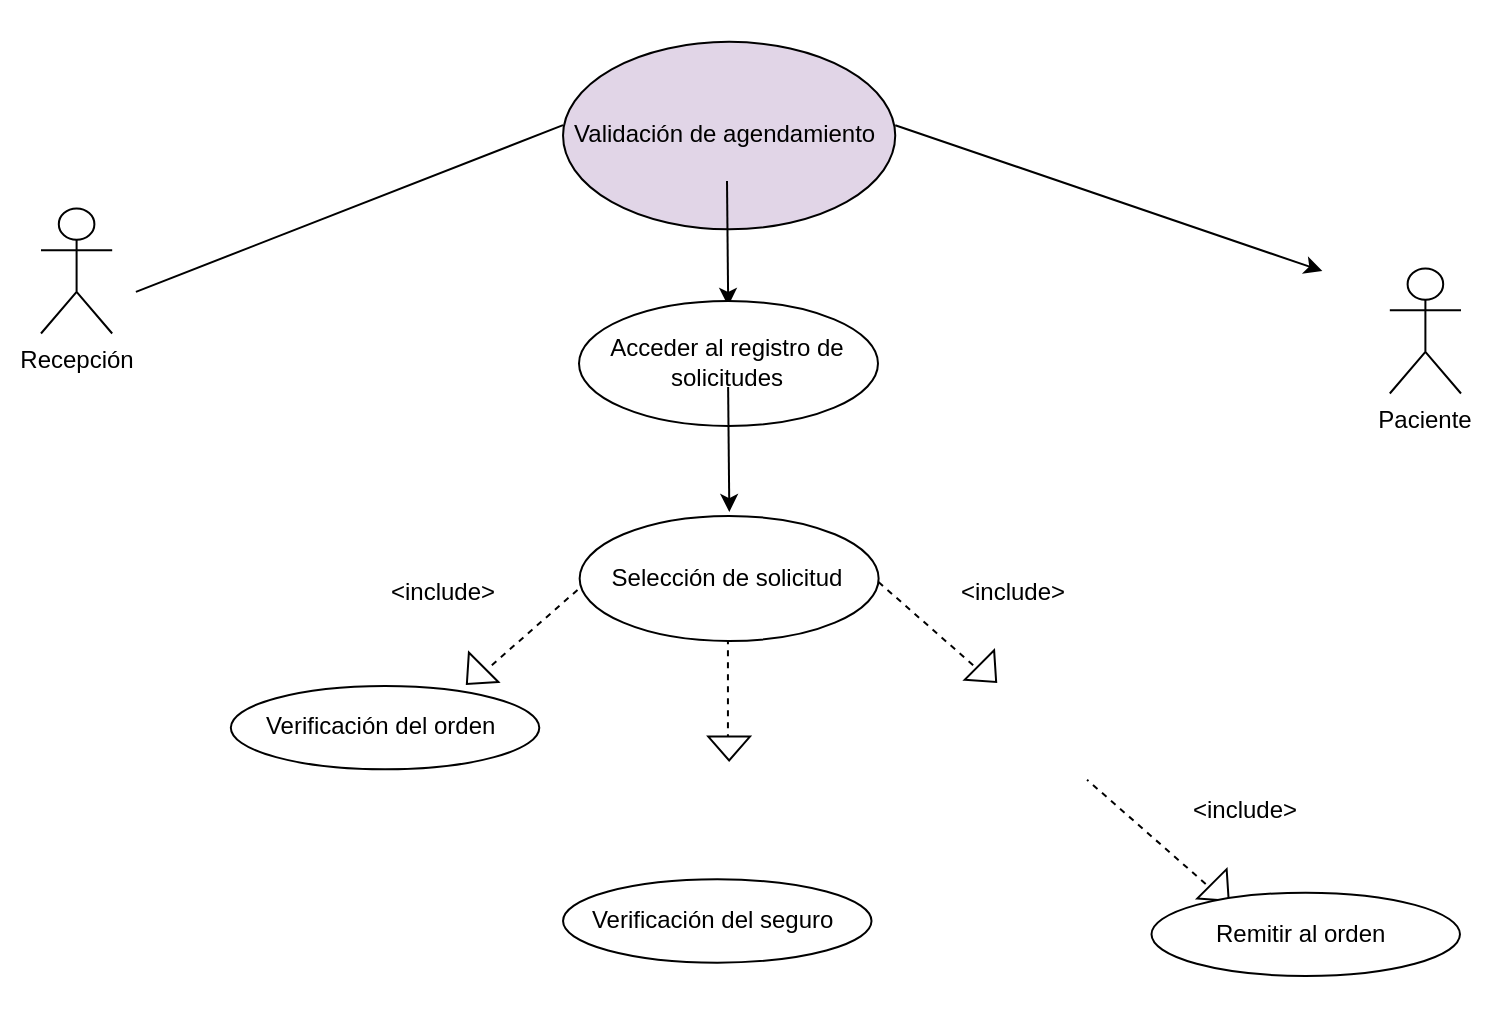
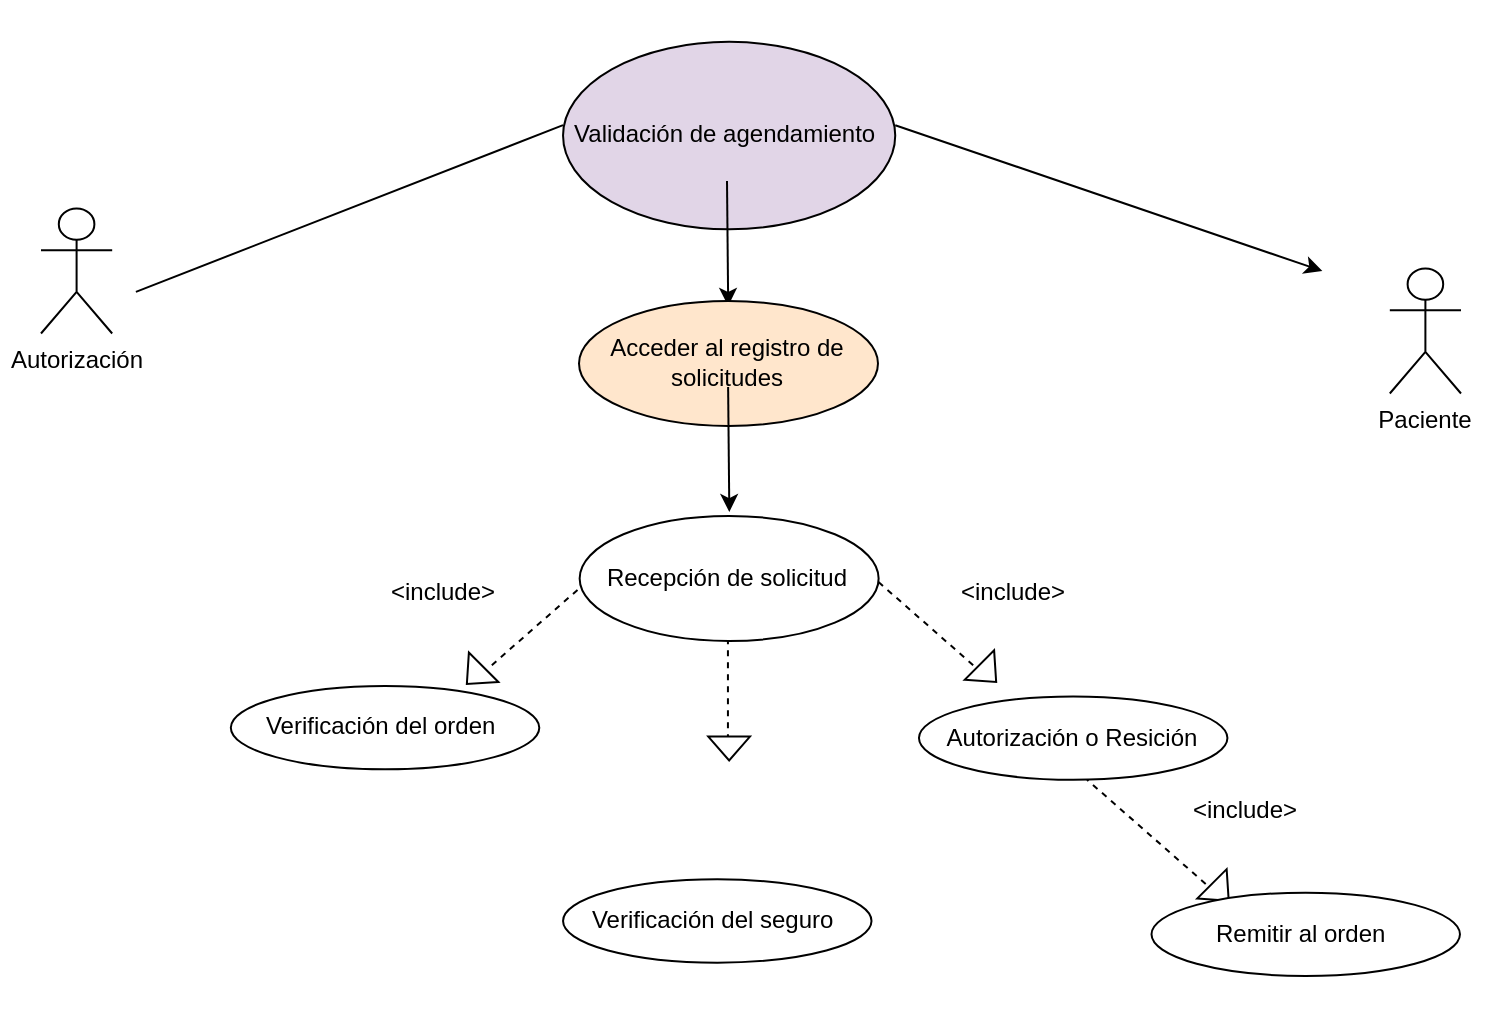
- <mxCell id="2" value="Recepción" style="shape=umlActor;verticalLabelPosition=bottom;verticalAlign=top;html=1;outlineConnect=0;" parent="1" vertex="1"><mxGeometry x="20" y="103.753" width="35.593" height="62.5" as="geometry" /></mxCell>
+ <mxCell id="2" value="Autorización" style="shape=umlActor;verticalLabelPosition=bottom;verticalAlign=top;html=1;outlineConnect=0;" parent="1" vertex="1"><mxGeometry x="20" y="103.753" width="35.593" height="62.5" as="geometry" /></mxCell>
- <mxCell id="8" value="Acceder al registro de solicitudes" style="ellipse;whiteSpace=wrap;html=1;" parent="1" vertex="1"><mxGeometry x="289.002" y="150.003" width="149.492" height="62.5" as="geometry" /></mxCell>
+ <mxCell id="8" value="Acceder al registro de solicitudes" style="ellipse;whiteSpace=wrap;html=1;fillColor=#ffe6cc;" parent="1" vertex="1"><mxGeometry x="289.002" y="150.003" width="149.492" height="62.5" as="geometry" /></mxCell>
- <mxCell id="26" value="Selección de solicitud" style="ellipse;whiteSpace=wrap;html=1;" parent="1" vertex="1"><mxGeometry x="289.322" y="257.493" width="149.492" height="62.5" as="geometry" /></mxCell>
+ <mxCell id="26" value="Recepción de solicitud" style="ellipse;whiteSpace=wrap;html=1;" parent="1" vertex="1"><mxGeometry x="289.322" y="257.493" width="149.492" height="62.5" as="geometry" /></mxCell>
+ <mxCell id="19" value="Autorización o Resición" style="ellipse;whiteSpace=wrap;html=1;" parent="10" vertex="1"><mxGeometry x="344.068" y="67.708" width="154.237" height="41.667" as="geometry" /></mxCell>
